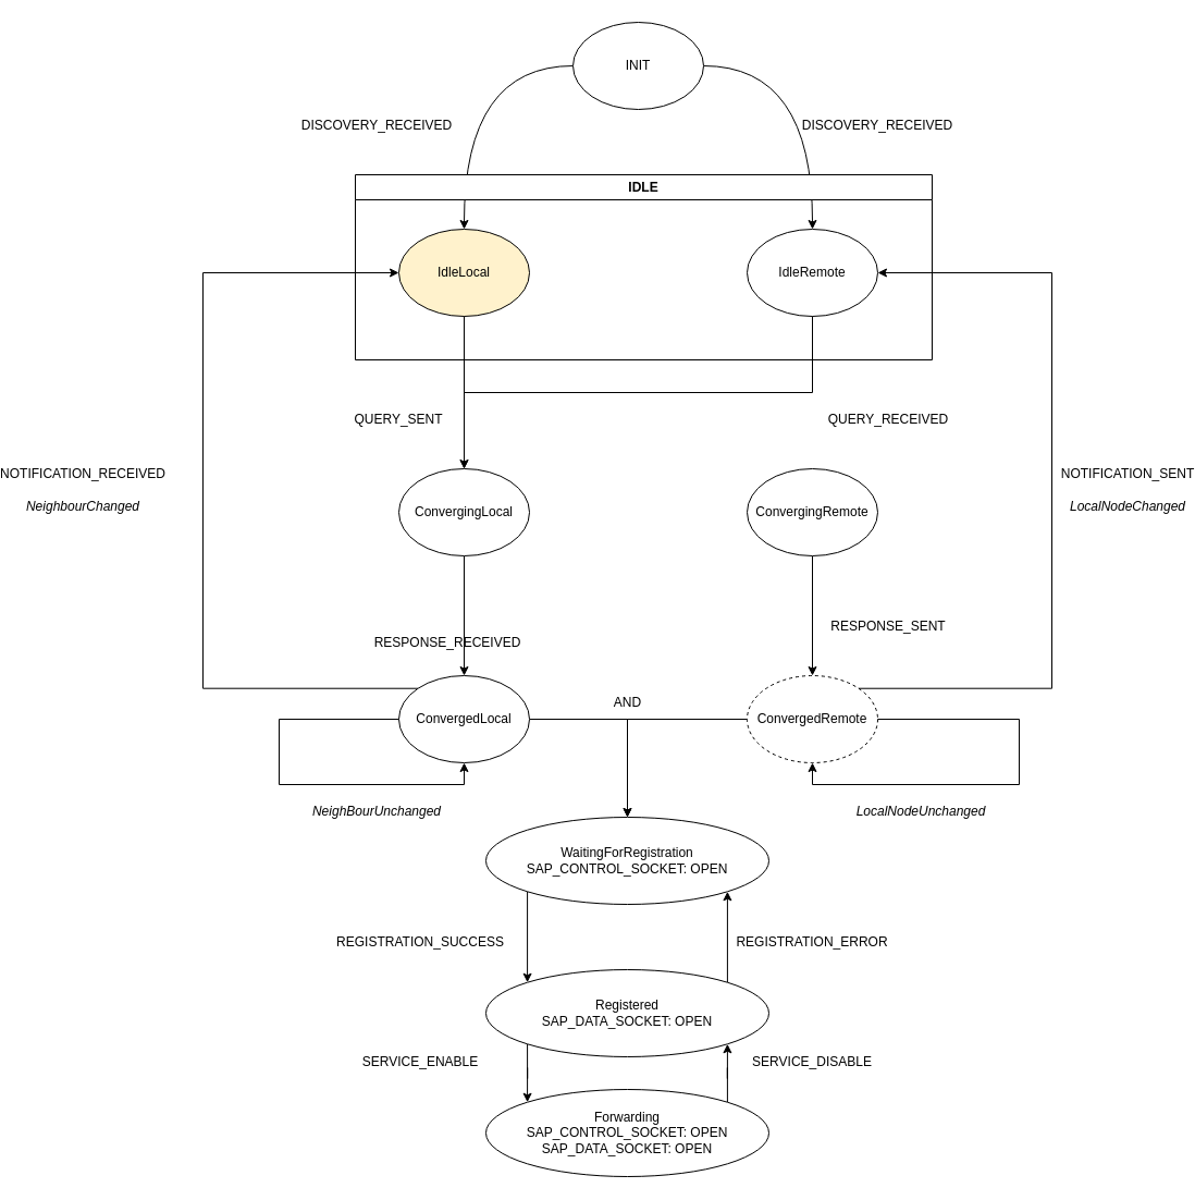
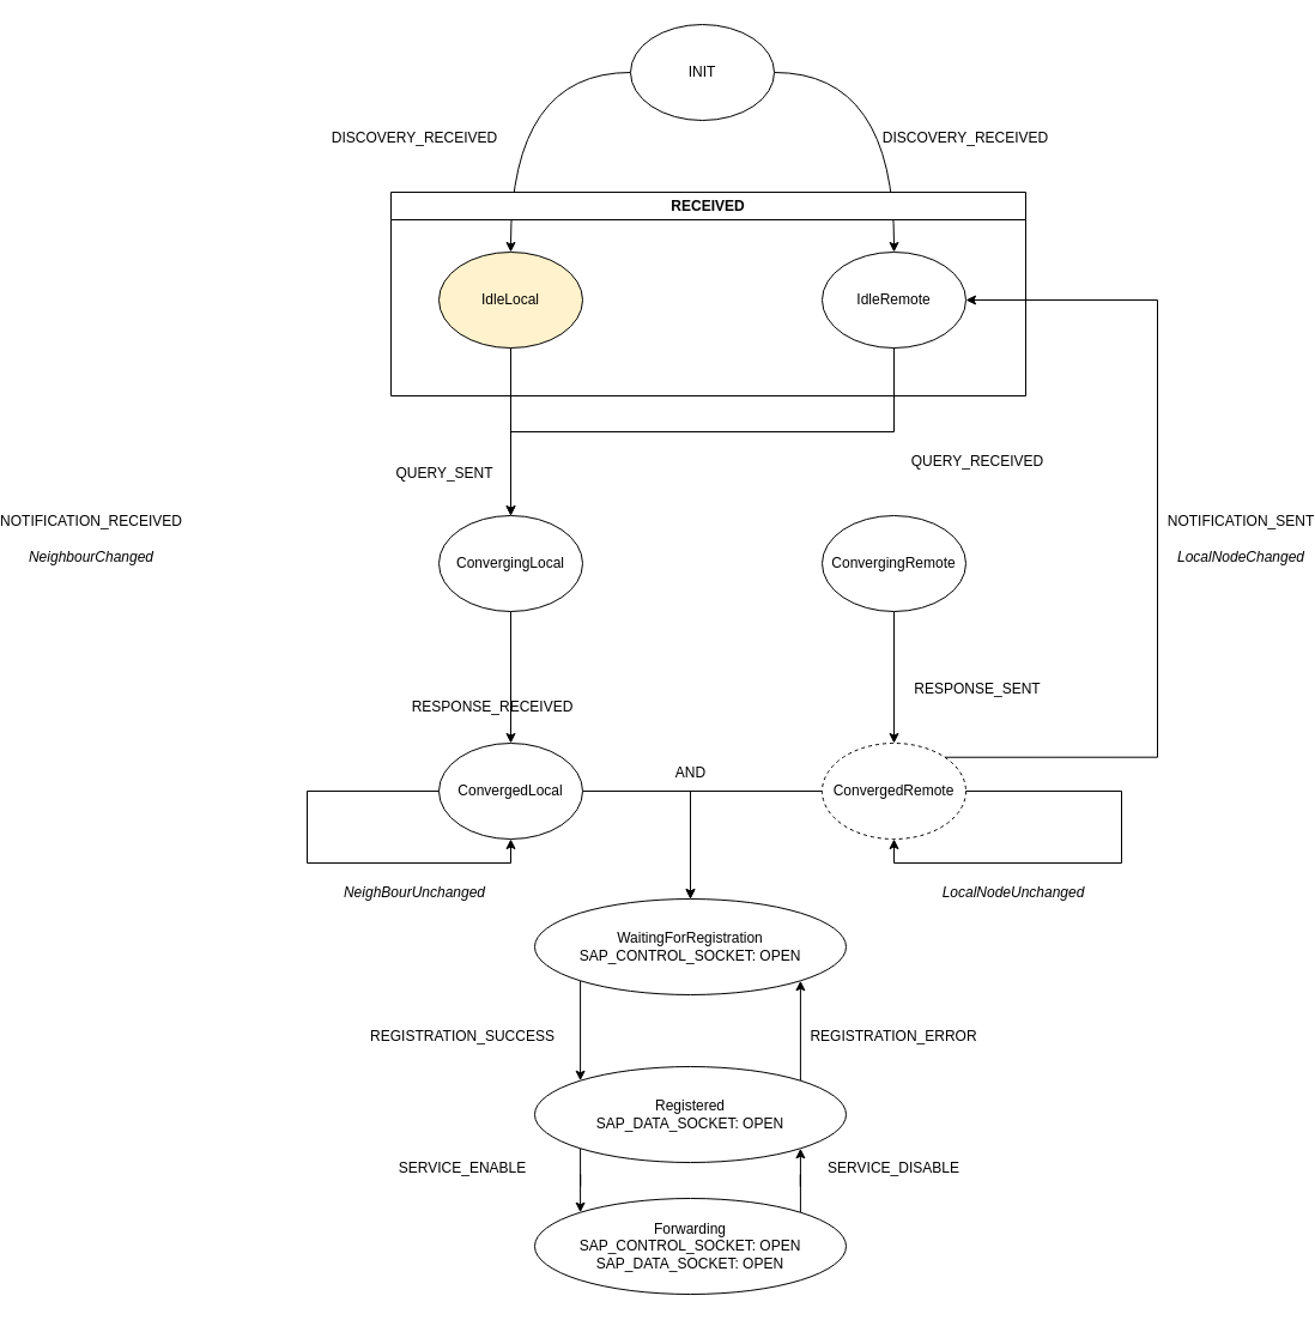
- <mxCell id="5" value="IDLE" style="swimlane;whiteSpace=wrap;html=1;" vertex="1" parent="1"><mxGeometry x="300" y="160" width="530" height="170" as="geometry" /></mxCell>
+ <mxCell id="5" value="RECEIVED" style="swimlane;whiteSpace=wrap;html=1;" vertex="1" parent="1"><mxGeometry x="300" y="160" width="530" height="170" as="geometry" /></mxCell>
- <mxCell id="16" value="QUERY_SENT" style="text;html=1;align=center;verticalAlign=middle;whiteSpace=wrap;rounded=0;" vertex="1" parent="1"><mxGeometry x="310" y="370" width="60" height="30" as="geometry" /></mxCell>
+ <mxCell id="16" value="QUERY_SENT" style="text;html=1;align=center;verticalAlign=middle;whiteSpace=wrap;rounded=0;" vertex="1" parent="1"><mxGeometry x="315" y="380" width="60" height="30" as="geometry" /></mxCell>
- <mxCell id="18" style="edgeStyle=orthogonalEdgeStyle;rounded=0;orthogonalLoop=1;jettySize=auto;html=1;exitX=0;exitY=0;exitDx=0;exitDy=0;entryX=0;entryY=0.5;entryDx=0;entryDy=0;" edge="1" parent="1" source="20" target="6"><mxGeometry relative="1" as="geometry"><Array as="points"><mxPoint x="160" y="632" /><mxPoint x="160" y="250" /></Array></mxGeometry></mxCell>
